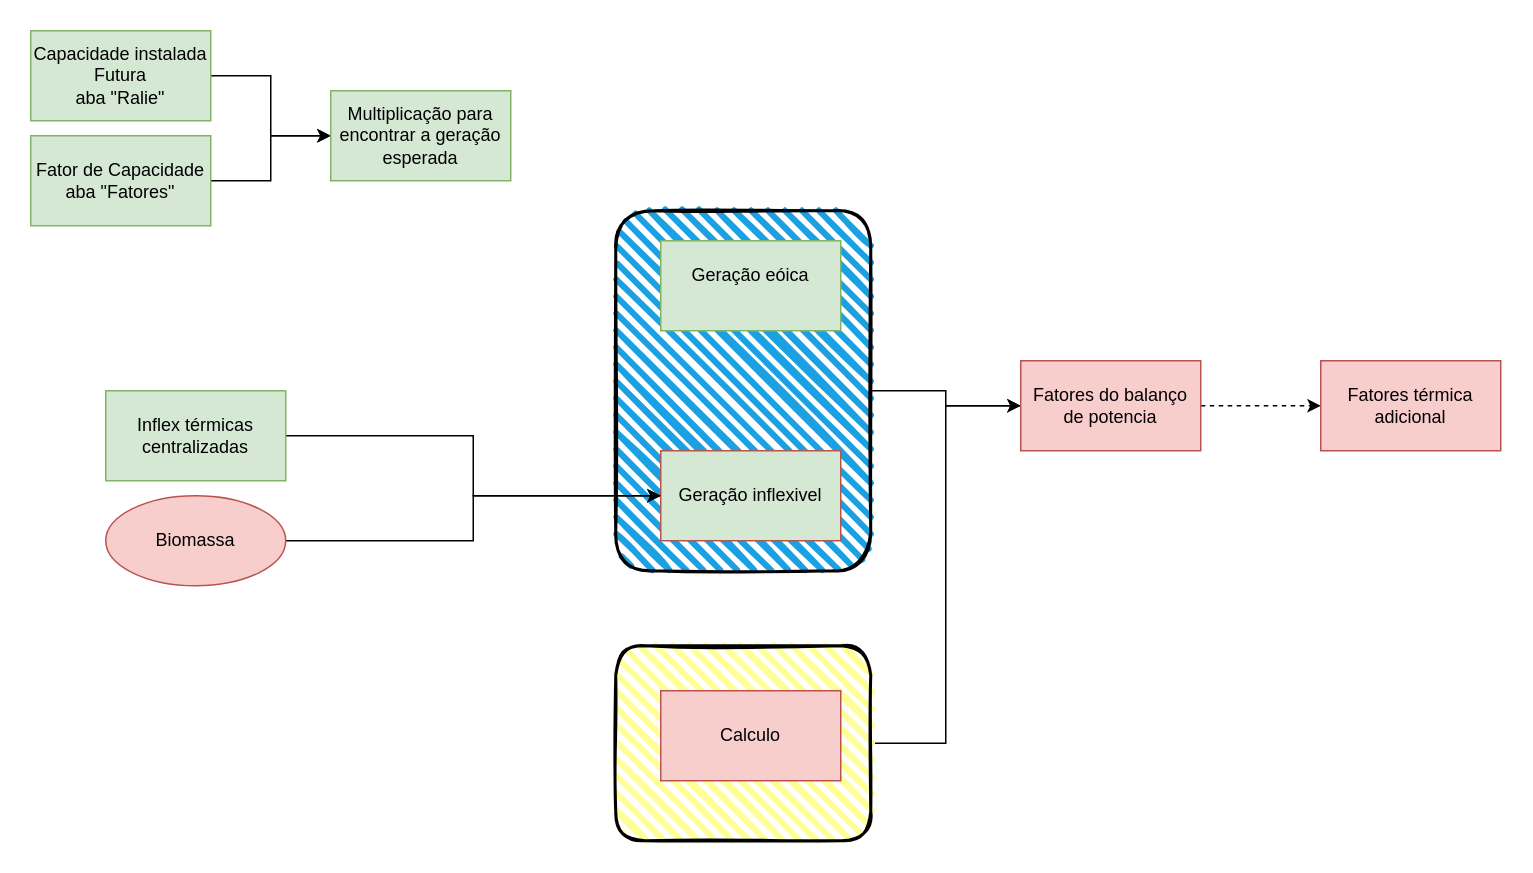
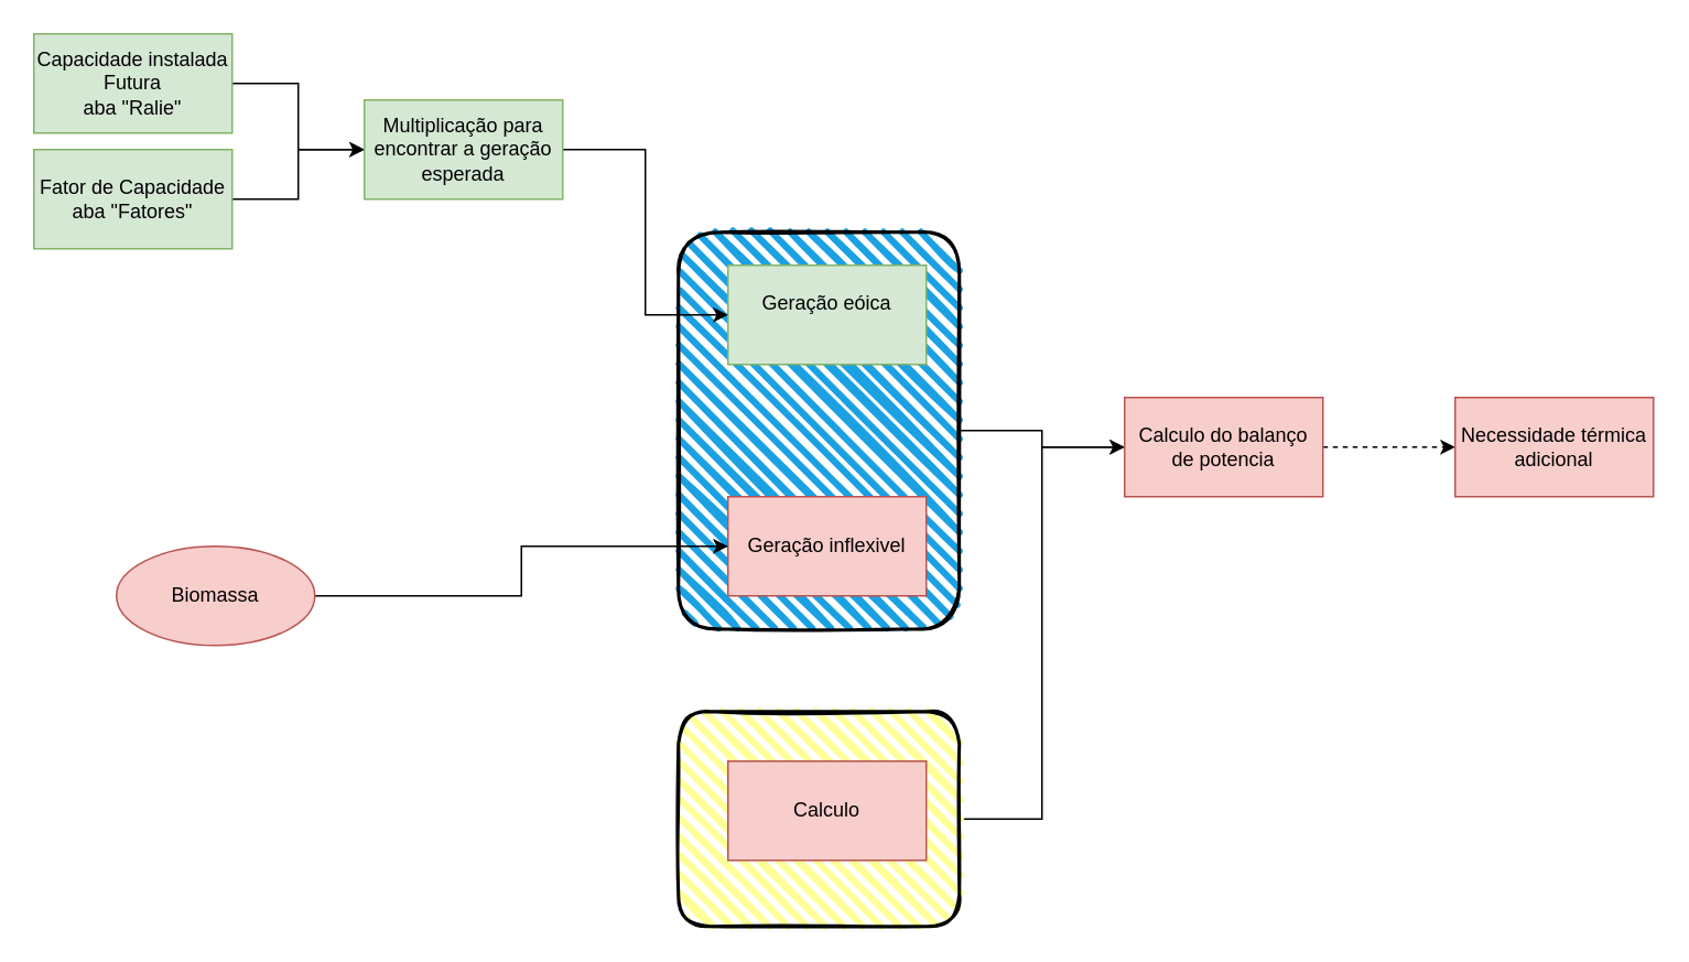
+ <mxCell id="16" style="edgeStyle=orthogonalEdgeStyle;rounded=0;orthogonalLoop=1;jettySize=auto;html=1;entryX=0;entryY=0.5;entryDx=0;entryDy=0;" edge="1" parent="1" source="17" target="8"><mxGeometry relative="1" as="geometry" /></mxCell>
- <mxCell id="7" value="Fatores do balanço de potencia" style="rounded=0;whiteSpace=wrap;html=1;fillColor=#f8cecc;strokeColor=#b85450;" vertex="1" parent="1"><mxGeometry x="680" y="240" width="120" height="60" as="geometry" /></mxCell>
+ <mxCell id="7" value="Calculo do balanço de potencia" style="rounded=0;whiteSpace=wrap;html=1;fillColor=#f8cecc;strokeColor=#b85450;" vertex="1" parent="1"><mxGeometry x="680" y="240" width="120" height="60" as="geometry" /></mxCell>
- <mxCell id="9" value="Fatores térmica adicional" style="rounded=0;whiteSpace=wrap;html=1;fillColor=#f8cecc;strokeColor=#b85450;" vertex="1" parent="1"><mxGeometry x="880" y="240" width="120" height="60" as="geometry" /></mxCell>
+ <mxCell id="9" value="Necessidade térmica adicional" style="rounded=0;whiteSpace=wrap;html=1;fillColor=#f8cecc;strokeColor=#b85450;" vertex="1" parent="1"><mxGeometry x="880" y="240" width="120" height="60" as="geometry" /></mxCell>
- <mxCell id="19" value="Inflex térmicas centralizadas" style="rounded=0;whiteSpace=wrap;html=1;fillColor=#d5e8d4;strokeColor=#82b366;" vertex="1" parent="1"><mxGeometry x="70" y="260" width="120" height="60" as="geometry" /></mxCell>
- <mxCell id="18" style="edgeStyle=orthogonalEdgeStyle;rounded=0;orthogonalLoop=1;jettySize=auto;html=1;entryX=0;entryY=0.5;entryDx=0;entryDy=0;" edge="1" parent="1" source="19" target="10"><mxGeometry relative="1" as="geometry" /></mxCell>
- <mxCell id="10" value="Geração inflexivel" style="rounded=0;whiteSpace=wrap;html=1;fillColor=#d5e8d4;strokeColor=#b85450;" vertex="1" parent="1"><mxGeometry x="440" y="300" width="120" height="60" as="geometry" /></mxCell>
+ <mxCell id="10" value="Geração inflexivel" style="rounded=0;whiteSpace=wrap;html=1;fillColor=#f8cecc;strokeColor=#b85450;" vertex="1" parent="1"><mxGeometry x="440" y="300" width="120" height="60" as="geometry" /></mxCell>
